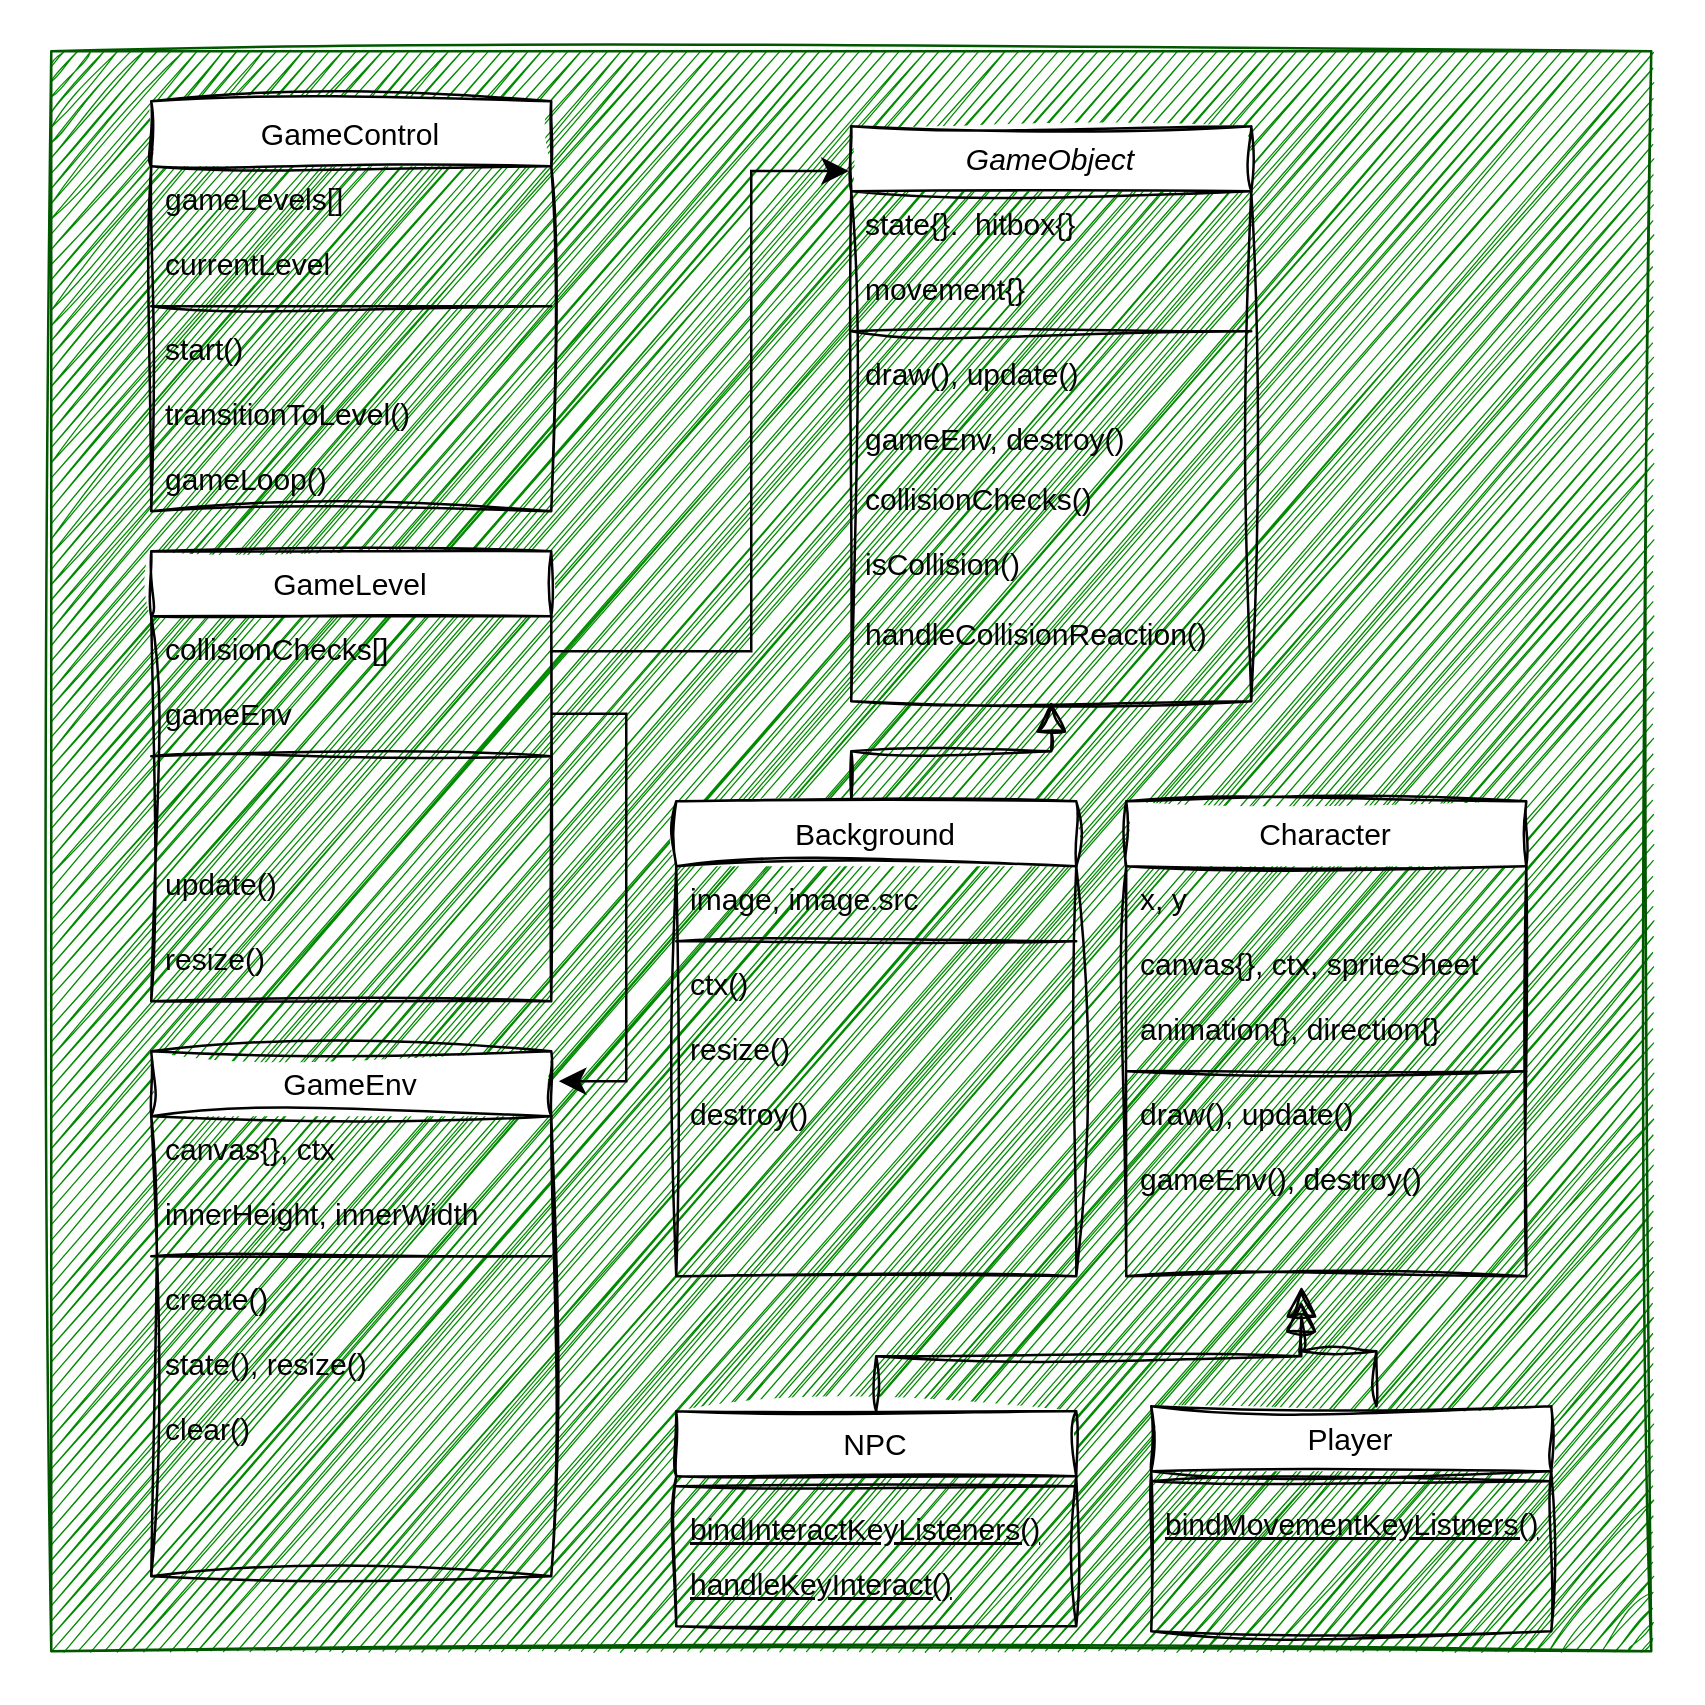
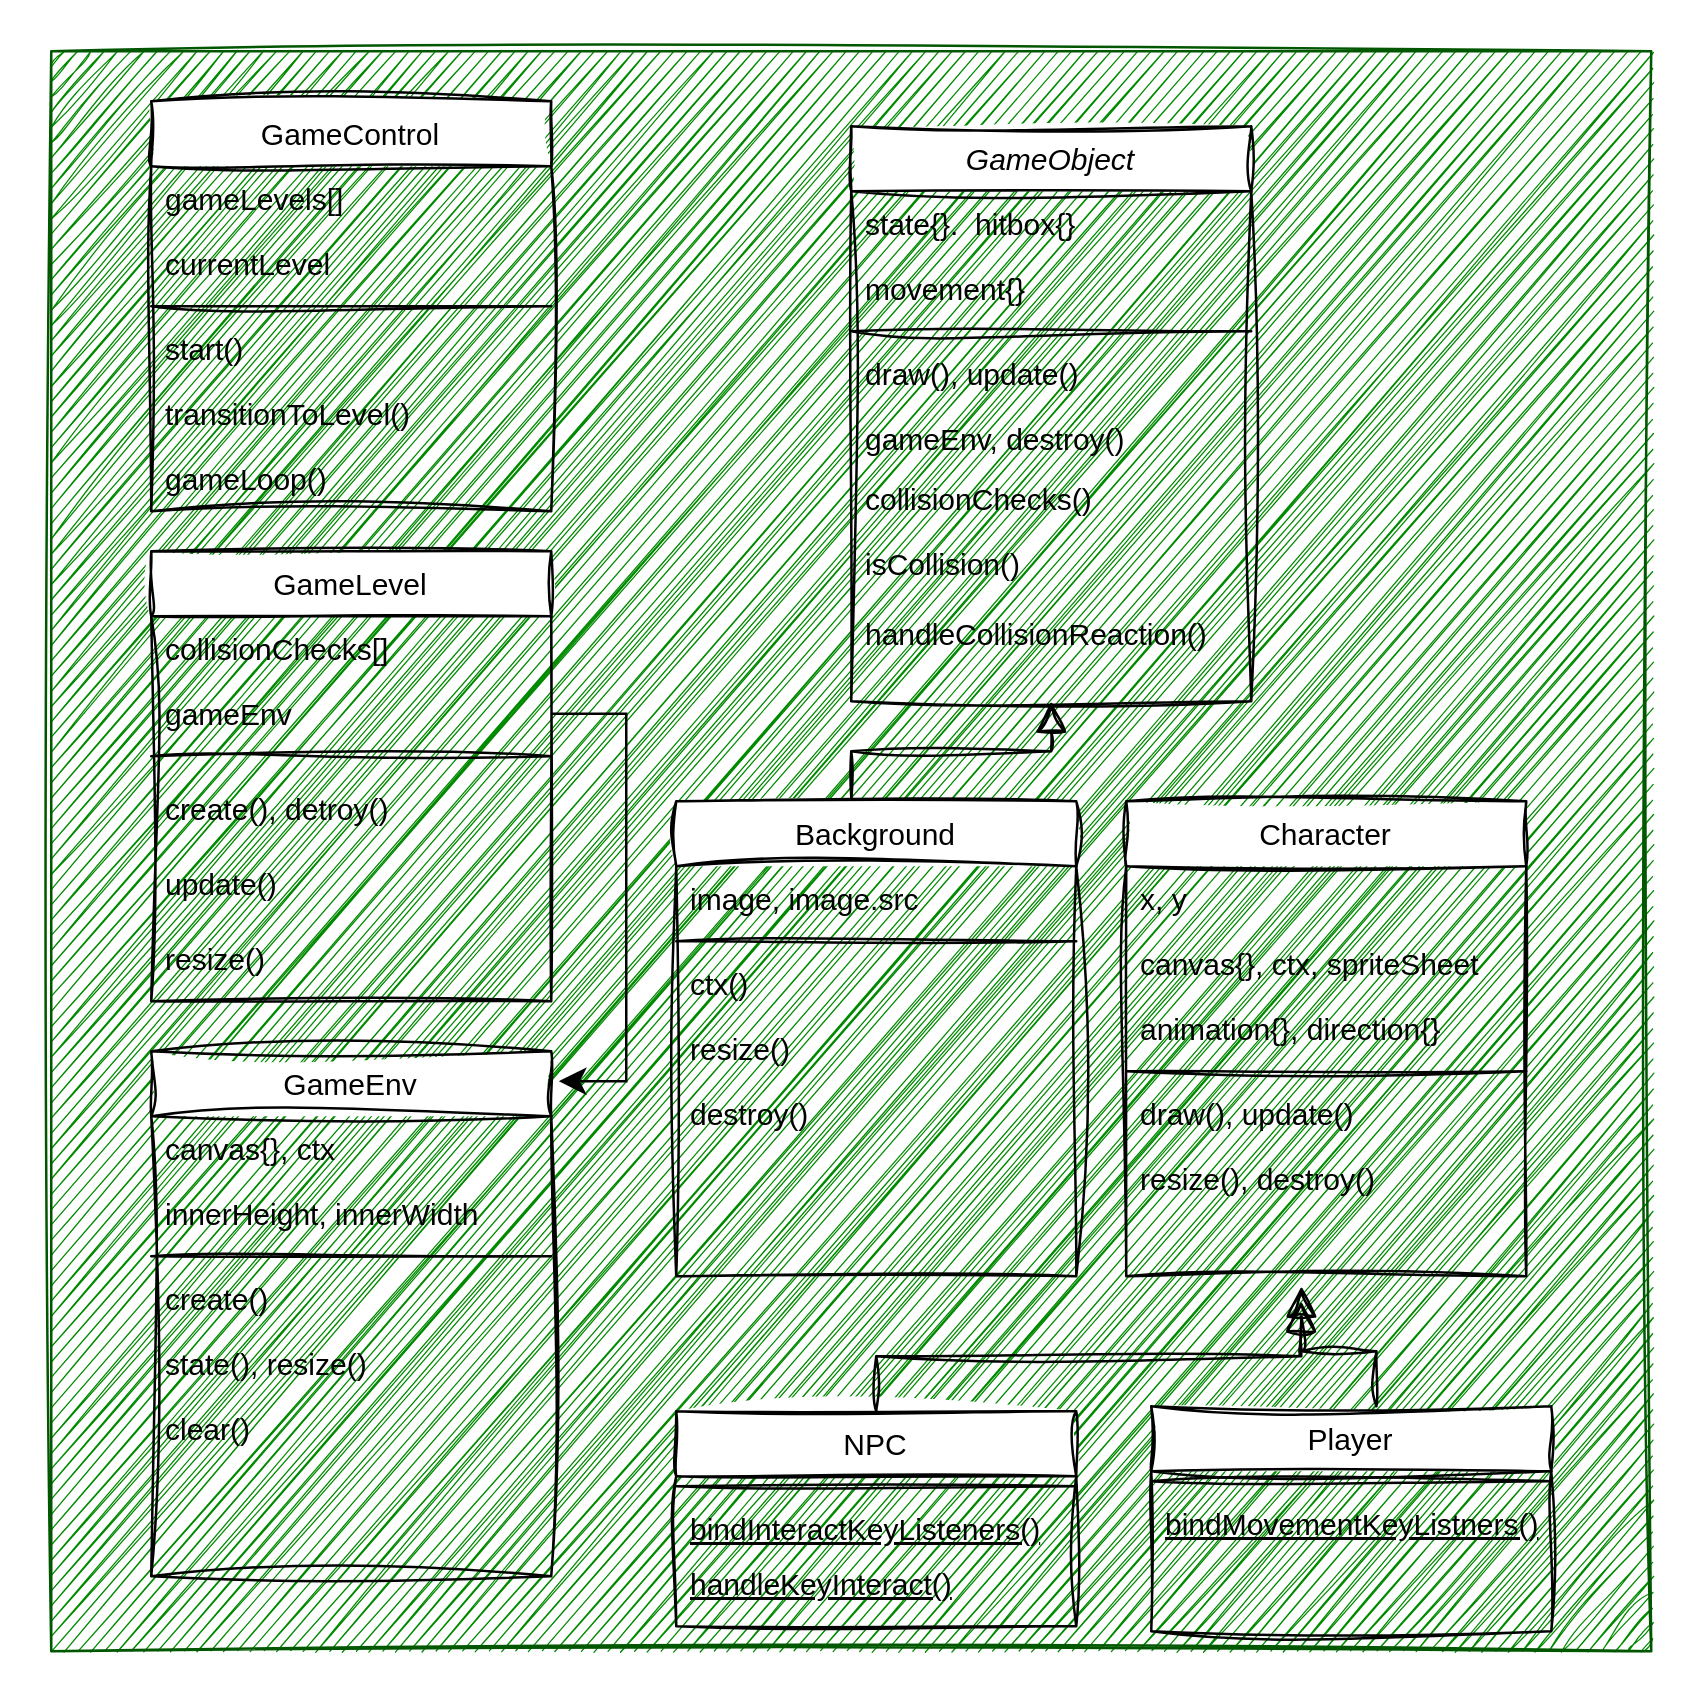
- <mxCell id="45" value="" style="edgeStyle=segmentEdgeStyle;endArrow=classic;html=1;curved=0;rounded=0;endSize=8;startSize=8;exitX=1;exitY=0.5;exitDx=0;exitDy=0;entryX=-0.006;entryY=0.078;entryDx=0;entryDy=0;entryPerimeter=0;" parent="1" source="42" target="3" edge="1"><mxGeometry width="50" height="50" relative="1" as="geometry"><mxPoint x="260" y="294" as="sourcePoint" /><mxPoint x="310" y="244" as="targetPoint" /><Array as="points"><mxPoint x="220" y="260" /><mxPoint x="300" y="260" /><mxPoint x="300" y="68" /></Array></mxGeometry></mxCell>
+ <mxCell id="49" value="create(), detroy()" style="text;align=left;verticalAlign=top;spacingLeft=4;spacingRight=4;overflow=hidden;rotatable=0;points=[[0,0.5],[1,0.5]];portConstraint=eastwest;sketch=1;curveFitting=1;jiggle=2;rounded=0;" parent="1" vertex="1"><mxGeometry x="60" y="310" width="160" height="30" as="geometry" /></mxCell>
- <mxCell id="18" value="gameEnv(), destroy()" style="text;align=left;verticalAlign=top;spacingLeft=4;spacingRight=4;overflow=hidden;rotatable=0;points=[[0,0.5],[1,0.5]];portConstraint=eastwest;sketch=1;curveFitting=1;jiggle=2;rounded=0;" parent="12" vertex="1"><mxGeometry y="138" width="160" height="26" as="geometry" /></mxCell>
+ <mxCell id="18" value="resize(), destroy()" style="text;align=left;verticalAlign=top;spacingLeft=4;spacingRight=4;overflow=hidden;rotatable=0;points=[[0,0.5],[1,0.5]];portConstraint=eastwest;sketch=1;curveFitting=1;jiggle=2;rounded=0;" parent="12" vertex="1"><mxGeometry y="138" width="160" height="26" as="geometry" /></mxCell>
